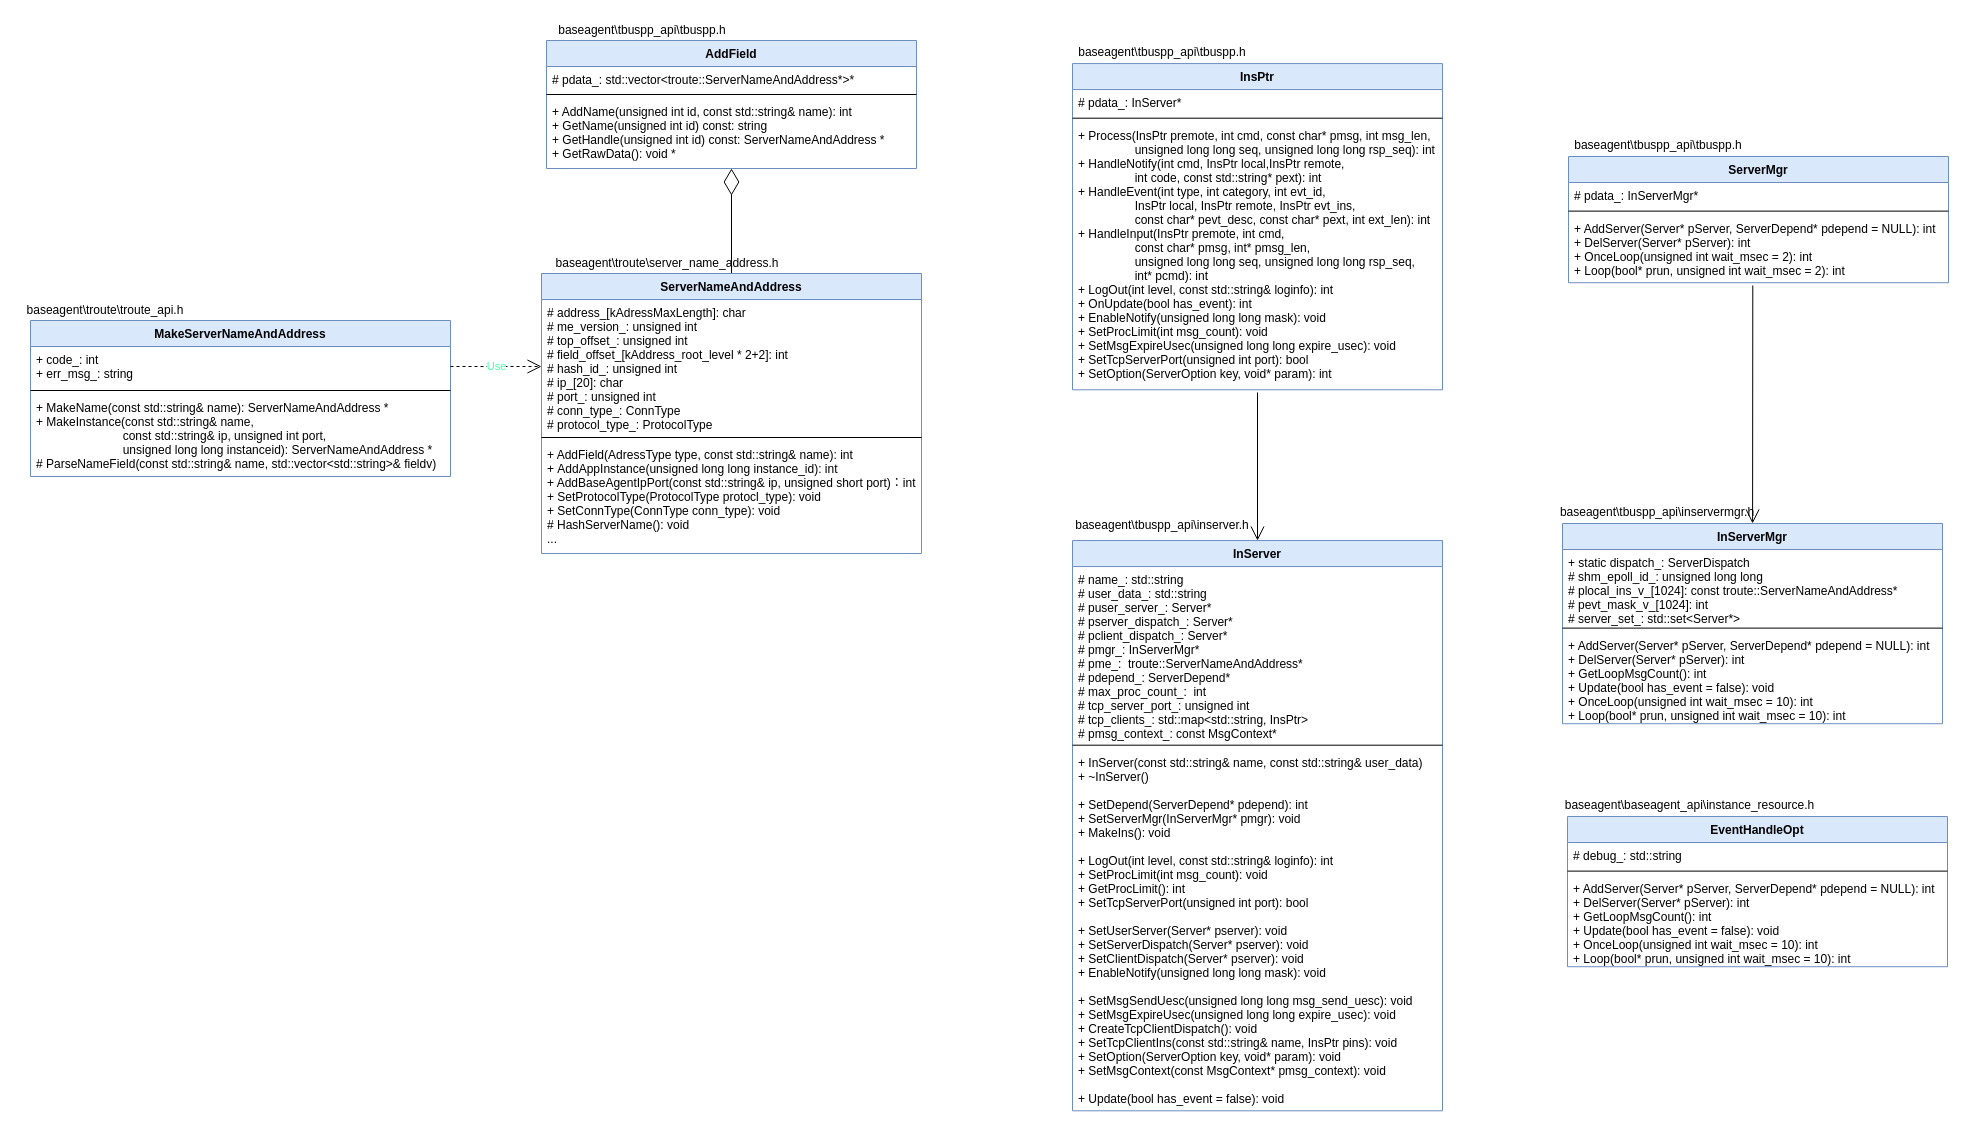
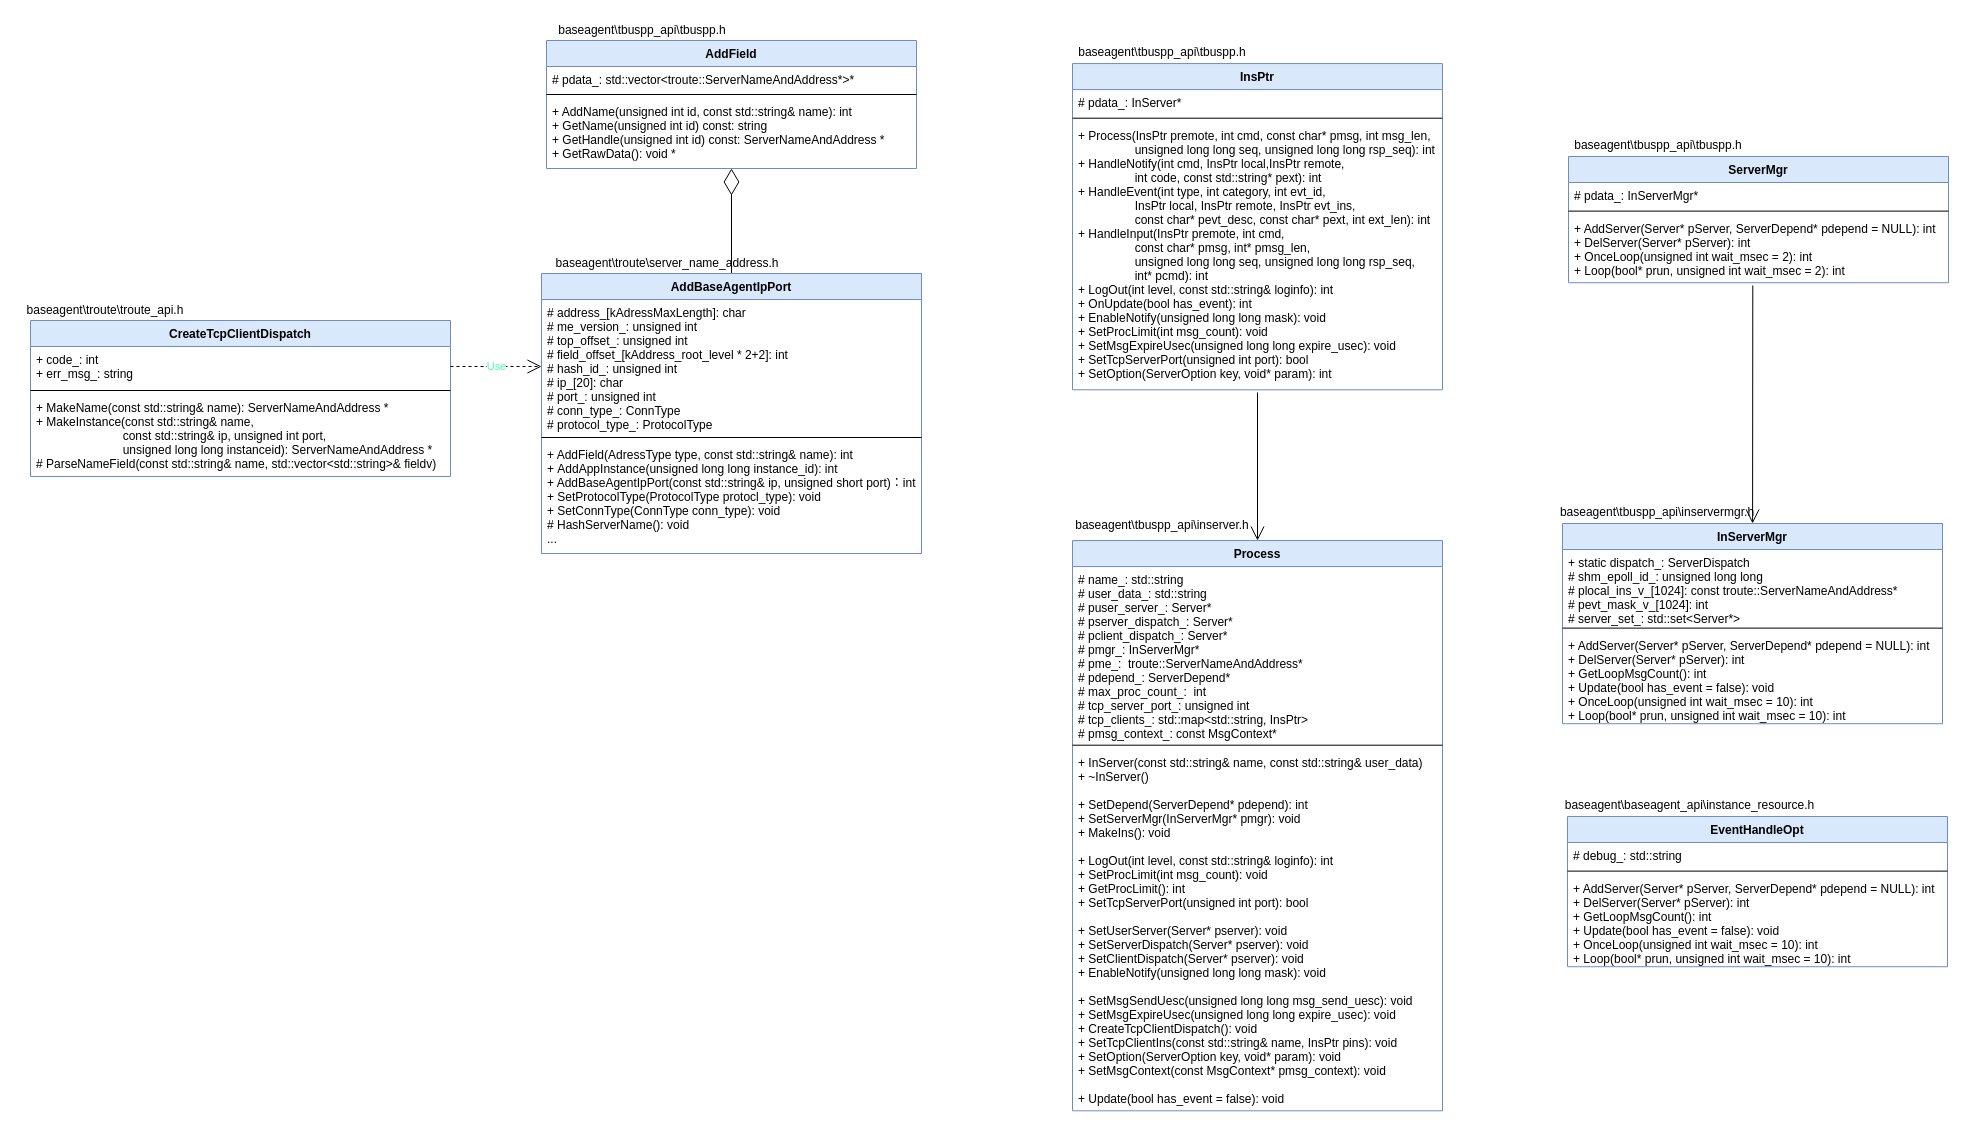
- <mxCell id="39" value="ServerNameAndAddress" style="swimlane;fontStyle=1;align=center;verticalAlign=top;childLayout=stackLayout;horizontal=1;startSize=26;horizontalStack=0;resizeParent=1;resizeParentMax=0;resizeLast=0;collapsible=1;marginBottom=0;fillColor=#dae8fc;strokeColor=#6c8ebf;" parent="1" vertex="1"><mxGeometry x="541" y="273" width="380" height="280" as="geometry" /></mxCell>
+ <mxCell id="39" value="AddBaseAgentIpPort" style="swimlane;fontStyle=1;align=center;verticalAlign=top;childLayout=stackLayout;horizontal=1;startSize=26;horizontalStack=0;resizeParent=1;resizeParentMax=0;resizeLast=0;collapsible=1;marginBottom=0;fillColor=#dae8fc;strokeColor=#6c8ebf;" parent="1" vertex="1"><mxGeometry x="541" y="273" width="380" height="280" as="geometry" /></mxCell>
- <mxCell id="9" value="MakeServerNameAndAddress" style="swimlane;fontStyle=1;align=center;verticalAlign=top;childLayout=stackLayout;horizontal=1;startSize=26;horizontalStack=0;resizeParent=1;resizeParentMax=0;resizeLast=0;collapsible=1;marginBottom=0;fillColor=#dae8fc;strokeColor=#6c8ebf;" vertex="1" parent="8"><mxGeometry x="10" y="20" width="420" height="156" as="geometry" /></mxCell>
+ <mxCell id="9" value="CreateTcpClientDispatch" style="swimlane;fontStyle=1;align=center;verticalAlign=top;childLayout=stackLayout;horizontal=1;startSize=26;horizontalStack=0;resizeParent=1;resizeParentMax=0;resizeLast=0;collapsible=1;marginBottom=0;fillColor=#dae8fc;strokeColor=#6c8ebf;" vertex="1" parent="8"><mxGeometry x="10" y="20" width="420" height="156" as="geometry" /></mxCell>
- <mxCell id="33" value="InServer" style="swimlane;fontStyle=1;align=center;verticalAlign=top;childLayout=stackLayout;horizontal=1;startSize=26;horizontalStack=0;resizeParent=1;resizeParentMax=0;resizeLast=0;collapsible=1;marginBottom=0;fillColor=#dae8fc;strokeColor=#6c8ebf;" vertex="1" parent="1"><mxGeometry x="1072" y="540.071" width="370" height="570.229" as="geometry" /></mxCell>
+ <mxCell id="33" value="Process" style="swimlane;fontStyle=1;align=center;verticalAlign=top;childLayout=stackLayout;horizontal=1;startSize=26;horizontalStack=0;resizeParent=1;resizeParentMax=0;resizeLast=0;collapsible=1;marginBottom=0;fillColor=#dae8fc;strokeColor=#6c8ebf;" vertex="1" parent="1"><mxGeometry x="1072" y="540.071" width="370" height="570.229" as="geometry" /></mxCell>
